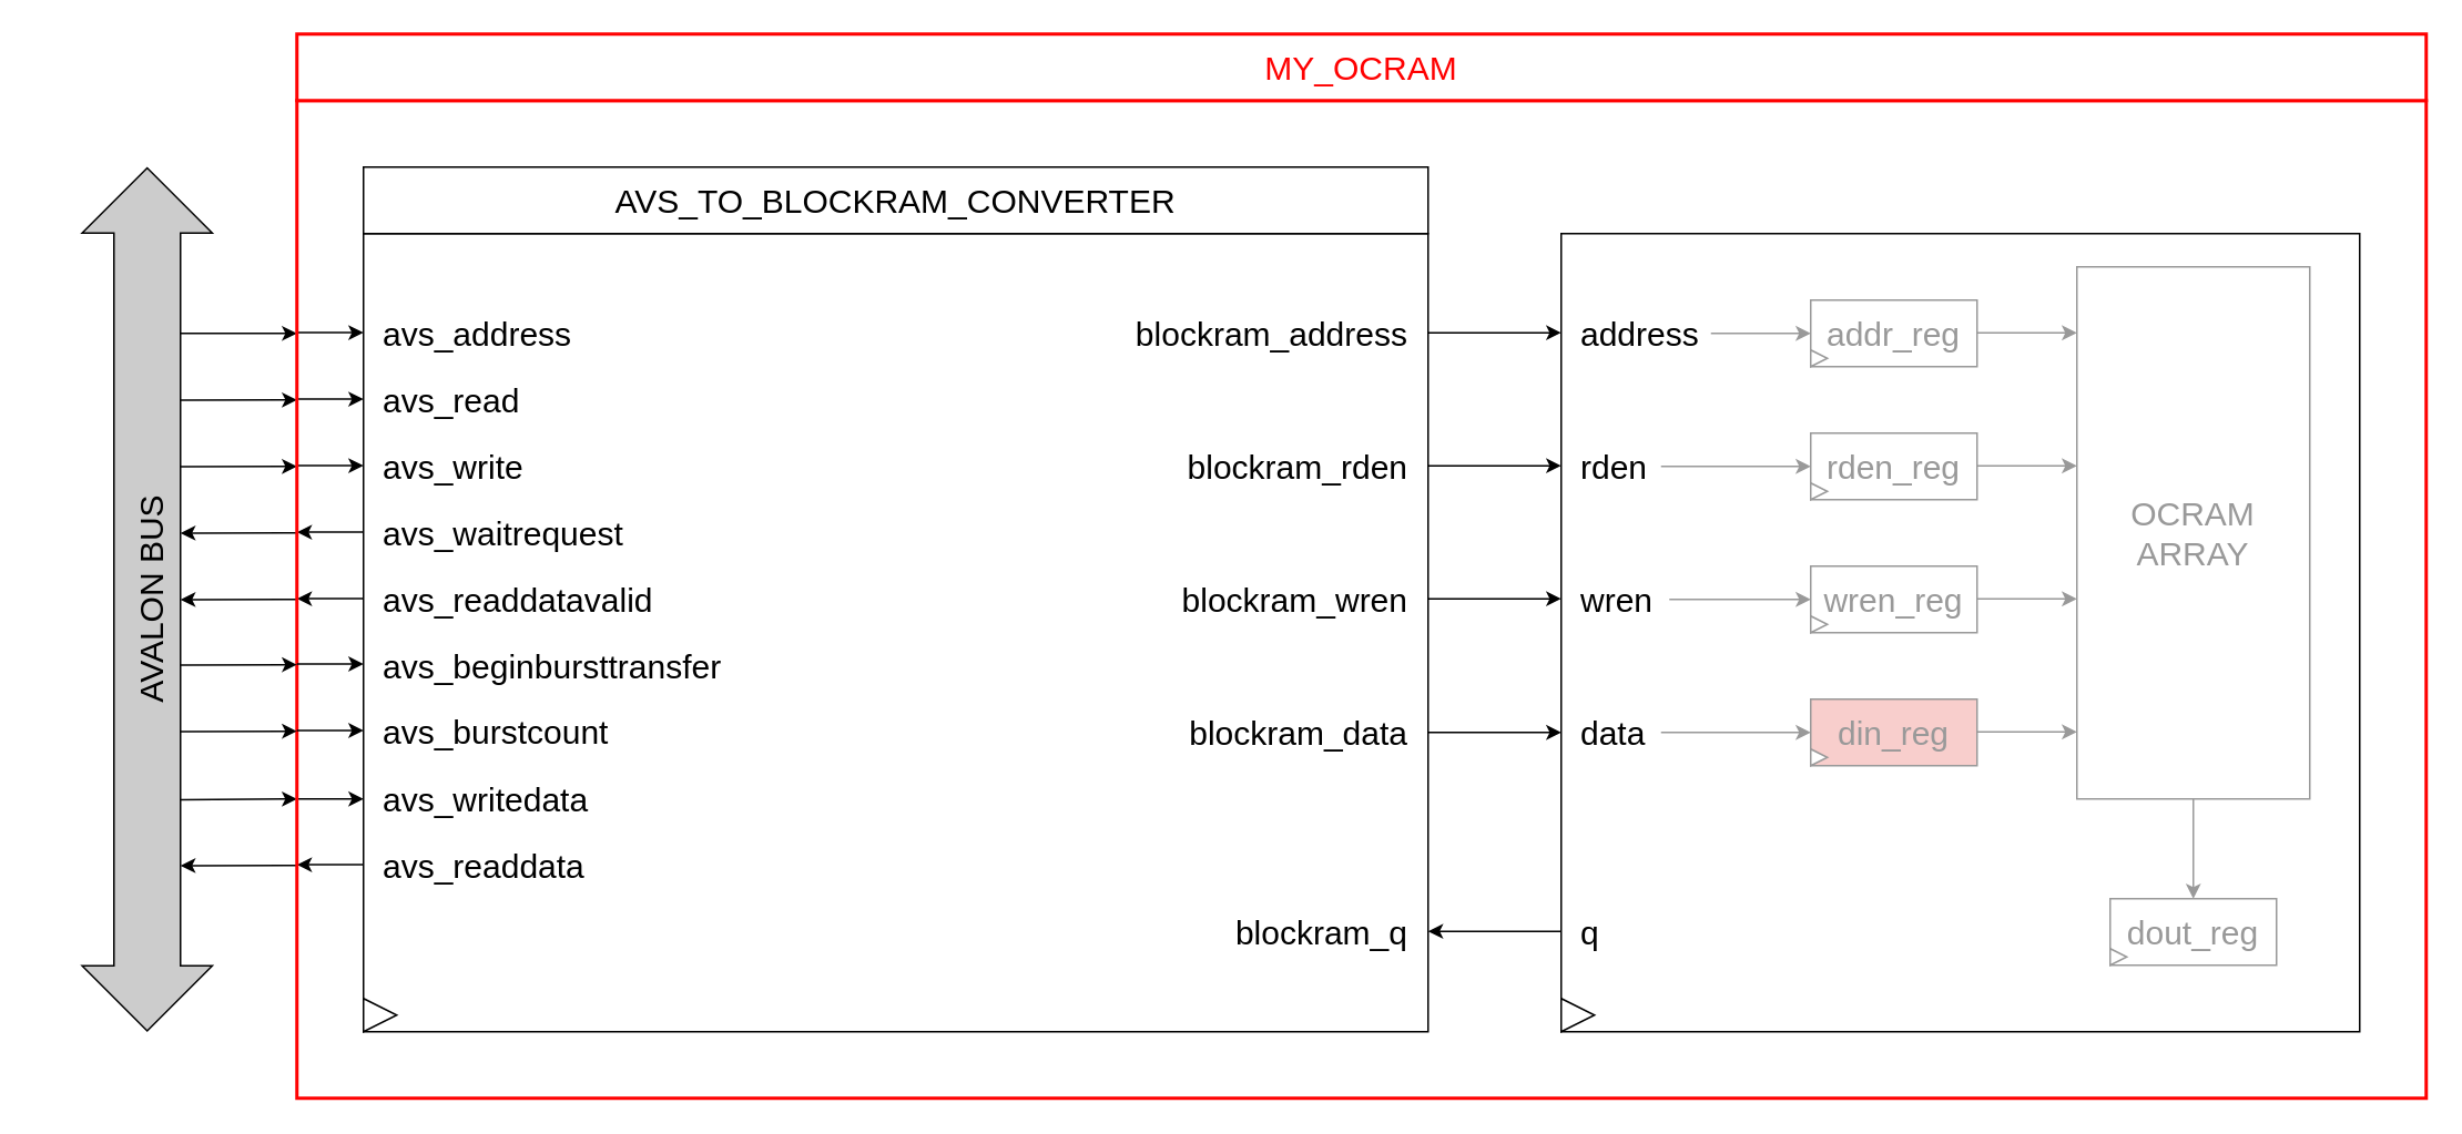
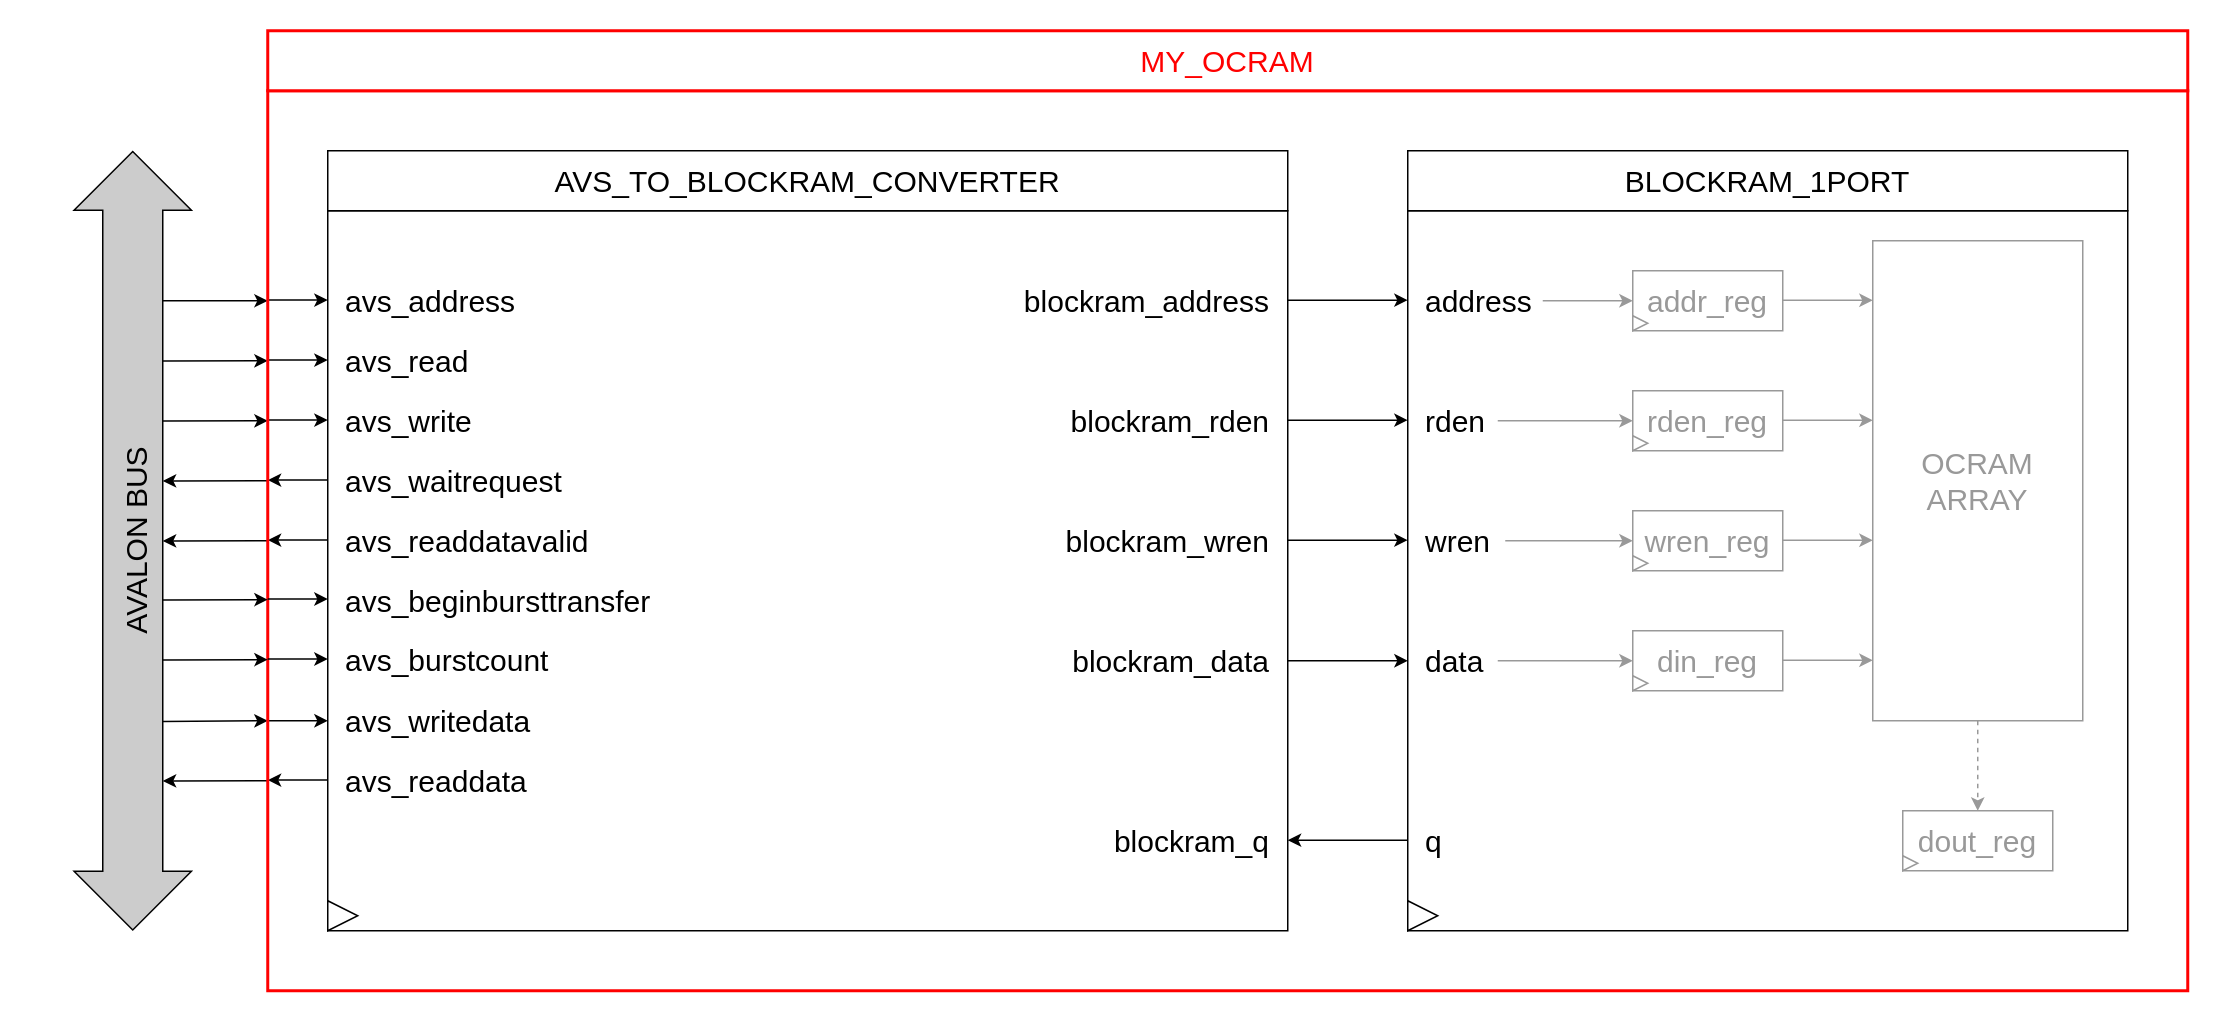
+ <mxCell id="28" value="&lt;font style=&quot;font-size: 20px;&quot;&gt;BLOCKRAM_1PORT&lt;/font&gt;" style="rounded=0;whiteSpace=wrap;html=1;" parent="1" vertex="1"><mxGeometry x="938" y="100" width="480" height="40" as="geometry" /></mxCell>
- <mxCell id="5" value="&lt;font style=&quot;font-size: 20px;&quot; color=&quot;#999999&quot;&gt;din_reg&lt;br&gt;&lt;/font&gt;" style="rounded=0;whiteSpace=wrap;html=1;strokeColor=#999999;fillColor=#f8cecc;" parent="1" vertex="1"><mxGeometry x="1088" y="420" width="100" height="40" as="geometry" /></mxCell>
+ <mxCell id="5" value="&lt;font style=&quot;font-size: 20px;&quot; color=&quot;#999999&quot;&gt;din_reg&lt;br&gt;&lt;/font&gt;" style="rounded=0;whiteSpace=wrap;html=1;strokeColor=#999999;" parent="1" vertex="1"><mxGeometry x="1088" y="420" width="100" height="40" as="geometry" /></mxCell>
- <mxCell id="2" style="edgeStyle=orthogonalEdgeStyle;rounded=0;orthogonalLoop=1;jettySize=auto;html=1;exitX=0.5;exitY=1;exitDx=0;exitDy=0;entryX=0.5;entryY=0;entryDx=0;entryDy=0;strokeColor=#999999;" parent="1" source="3" target="4" edge="1"><mxGeometry relative="1" as="geometry" /></mxCell>
+ <mxCell id="2" style="edgeStyle=orthogonalEdgeStyle;rounded=0;orthogonalLoop=1;jettySize=auto;html=1;exitX=0.5;exitY=1;exitDx=0;exitDy=0;entryX=0.5;entryY=0;entryDx=0;entryDy=0;strokeColor=#999999;dashed=1;" parent="1" source="3" target="4" edge="1"><mxGeometry relative="1" as="geometry" /></mxCell>
